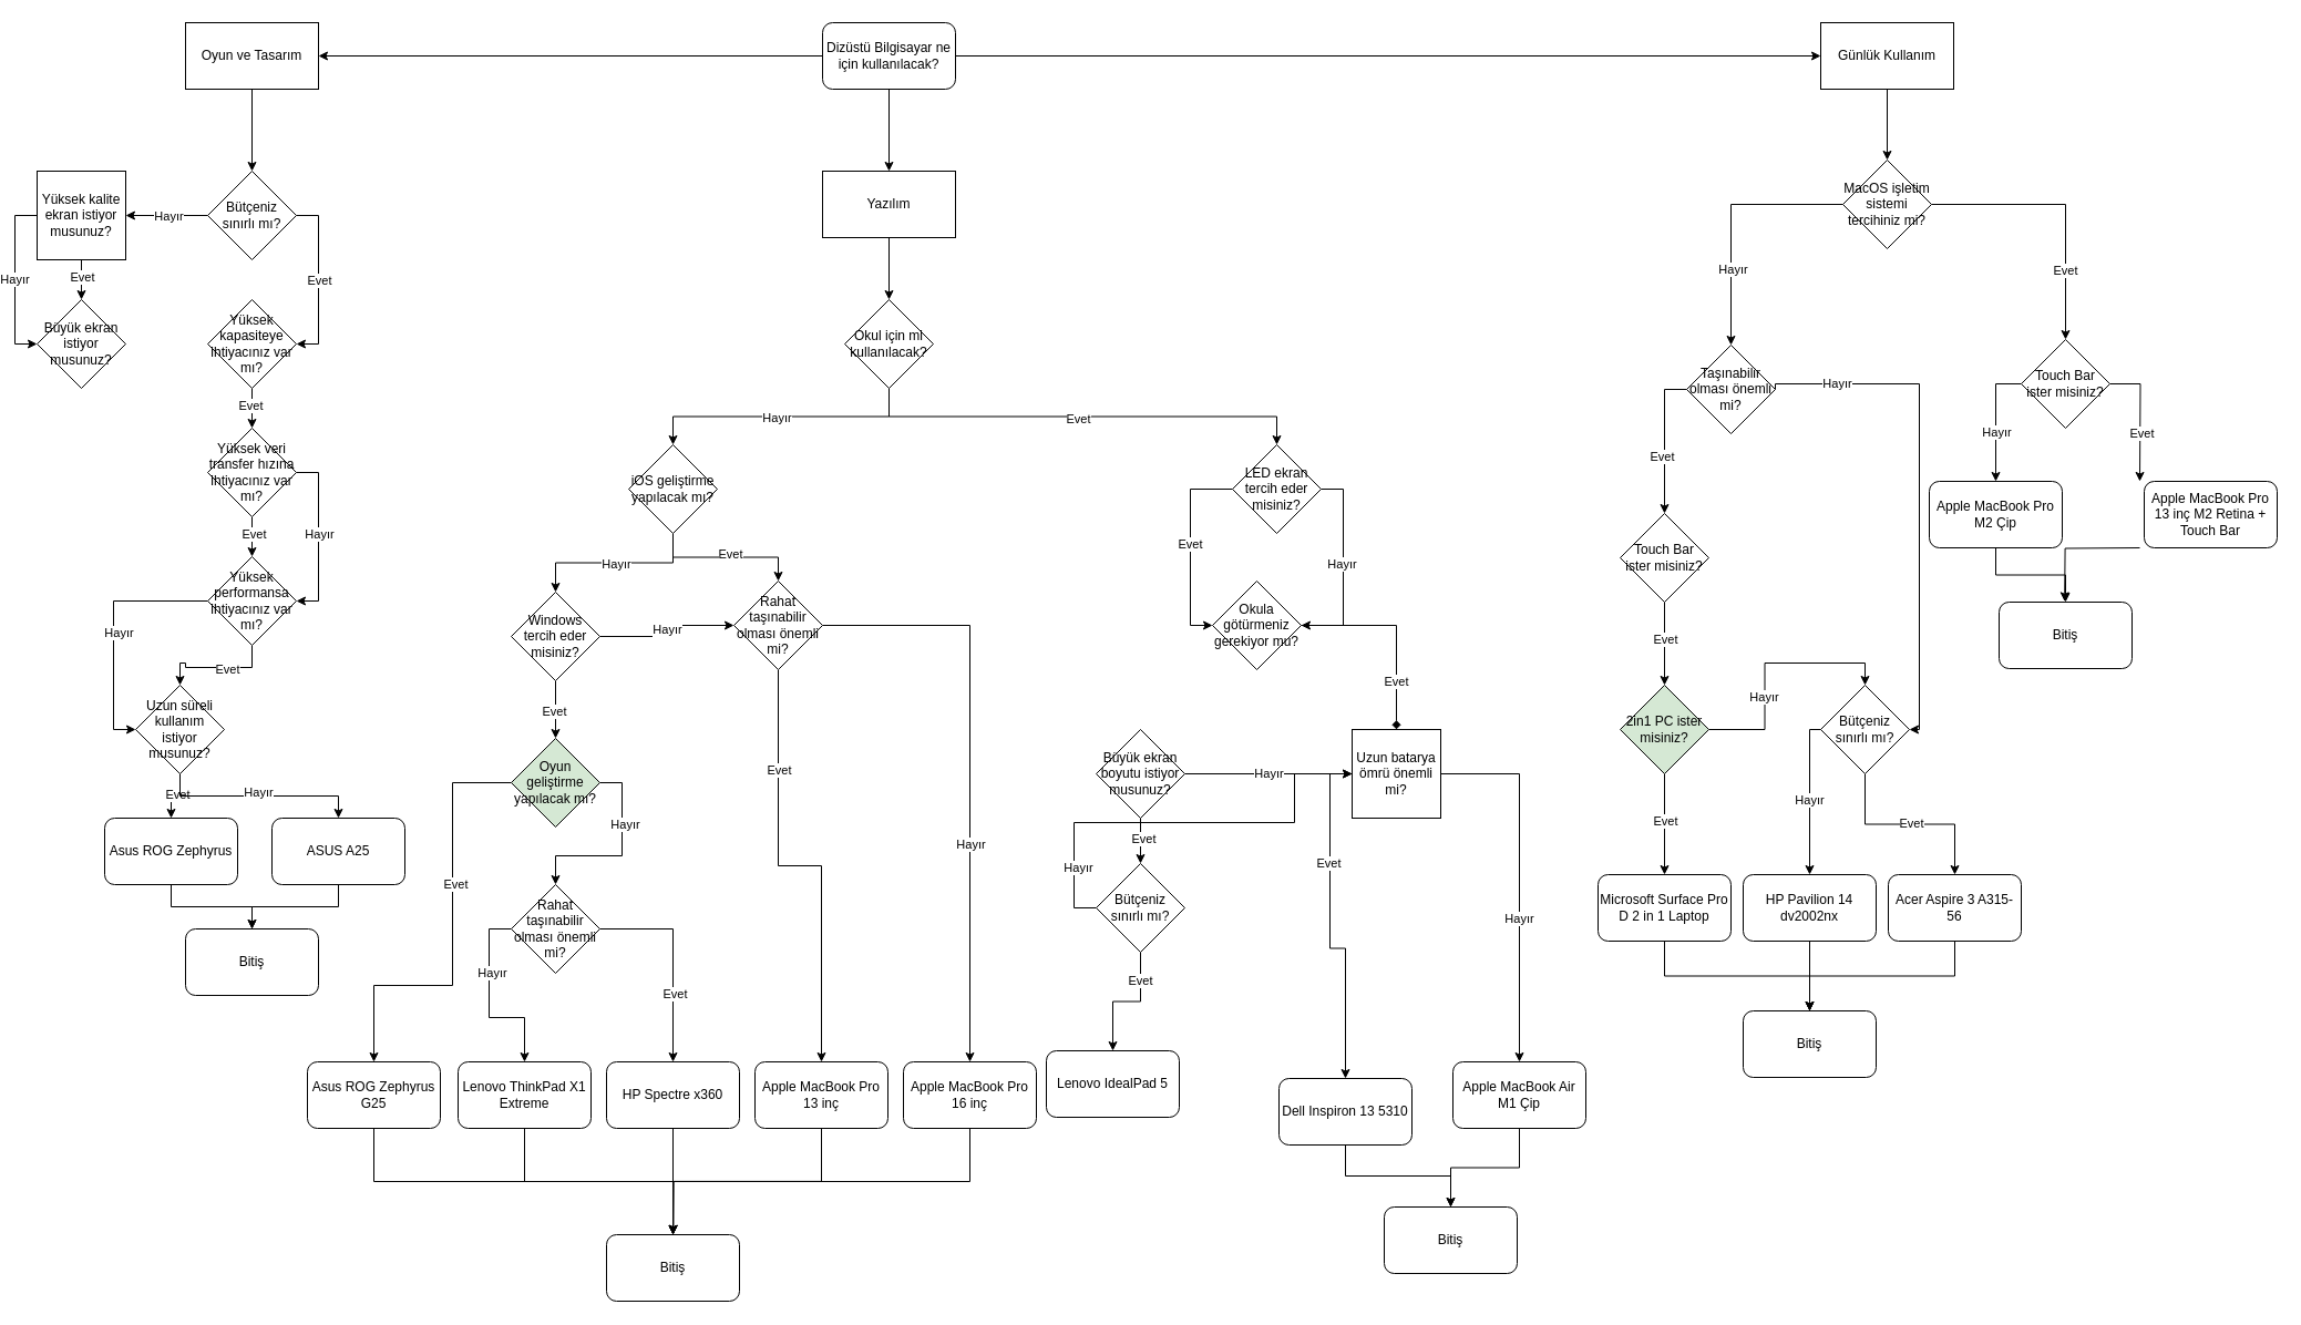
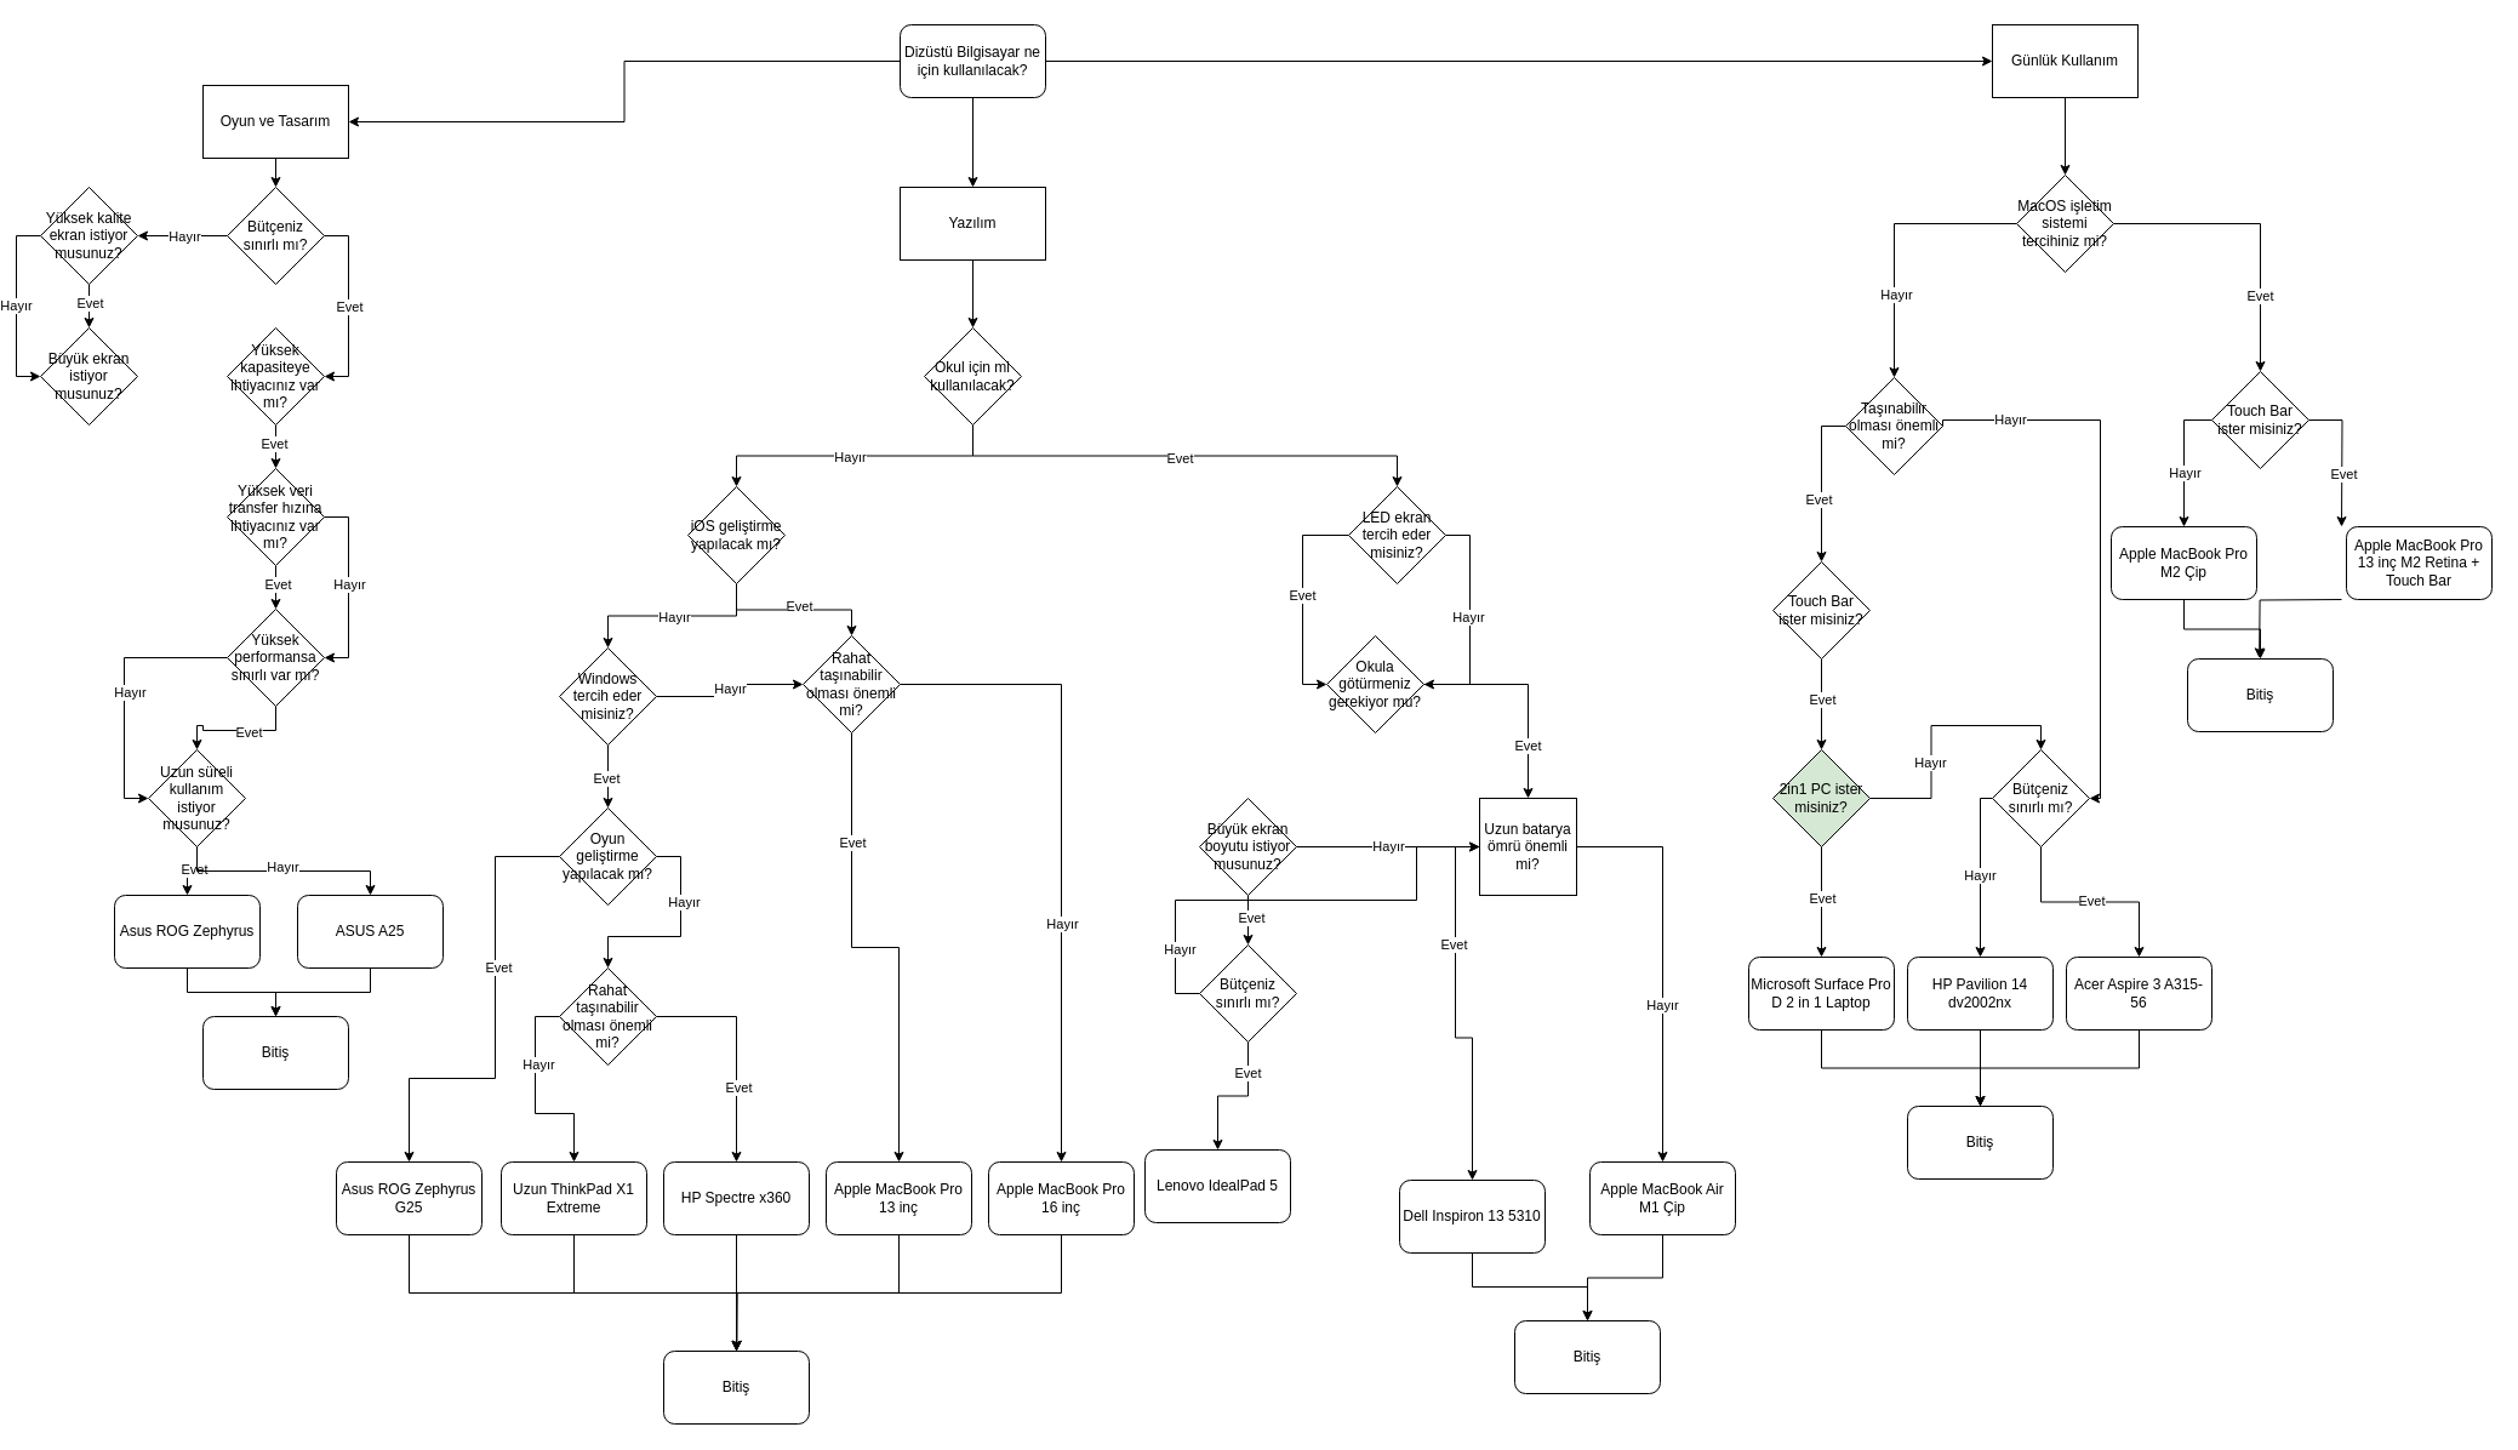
- <mxCell id="7" value="Oyun ve Tasarım" style="rounded=0;whiteSpace=wrap;html=1;" vertex="1" parent="1"><mxGeometry x="154" y="20" width="120" height="60" as="geometry" /></mxCell>
+ <mxCell id="7" value="Oyun ve Tasarım" style="rounded=0;whiteSpace=wrap;html=1;" vertex="1" parent="1"><mxGeometry x="154" y="70" width="120" height="60" as="geometry" /></mxCell>
- <mxCell id="21" value="Yüksek kalite ekran istiyor musunuz?" style="whiteSpace=wrap;html=1;rounded=0;" vertex="1" parent="1"><mxGeometry x="20" y="154" width="80" height="80" as="geometry" /></mxCell>
+ <mxCell id="21" value="Yüksek kalite ekran istiyor musunuz?" style="rhombus;whiteSpace=wrap;html=1;" vertex="1" parent="1"><mxGeometry x="20" y="154" width="80" height="80" as="geometry" /></mxCell>
- <mxCell id="35" value="Yüksek performansa ihtiyacınız var mı?" style="rhombus;whiteSpace=wrap;html=1;" vertex="1" parent="1"><mxGeometry x="174" y="502" width="80" height="80" as="geometry" /></mxCell>
+ <mxCell id="35" value="Yüksek performansa sınırlı var mı?" style="rhombus;whiteSpace=wrap;html=1;" vertex="1" parent="1"><mxGeometry x="174" y="502" width="80" height="80" as="geometry" /></mxCell>
- <mxCell id="92" style="edgeStyle=orthogonalEdgeStyle;rounded=0;orthogonalLoop=1;jettySize=auto;html=1;exitX=1;exitY=0.5;exitDx=0;exitDy=0;entryX=0.5;entryY=0;entryDx=0;entryDy=0;endArrow=diamond;" edge="1" parent="1" source="94" target="104"><mxGeometry relative="1" as="geometry" /></mxCell>
+ <mxCell id="92" style="edgeStyle=orthogonalEdgeStyle;rounded=0;orthogonalLoop=1;jettySize=auto;html=1;exitX=1;exitY=0.5;exitDx=0;exitDy=0;entryX=0.5;entryY=0;entryDx=0;entryDy=0;" edge="1" parent="1" source="94" target="104"><mxGeometry relative="1" as="geometry" /></mxCell>
- <mxCell id="75" value="Oyun geliştirme yapılacak mı?" style="rhombus;whiteSpace=wrap;html=1;fillColor=#d5e8d4;" vertex="1" parent="1"><mxGeometry x="448" y="666" width="80" height="80" as="geometry" /></mxCell>
+ <mxCell id="75" value="Oyun geliştirme yapılacak mı?" style="rhombus;whiteSpace=wrap;html=1;" vertex="1" parent="1"><mxGeometry x="448" y="666" width="80" height="80" as="geometry" /></mxCell>
- <mxCell id="84" value="Lenovo ThinkPad X1 Extreme" style="rounded=1;whiteSpace=wrap;html=1;" vertex="1" parent="1"><mxGeometry x="400" y="958" width="120" height="60" as="geometry" /></mxCell>
+ <mxCell id="84" value="Uzun ThinkPad X1 Extreme" style="rounded=1;whiteSpace=wrap;html=1;" vertex="1" parent="1"><mxGeometry x="400" y="958" width="120" height="60" as="geometry" /></mxCell>
